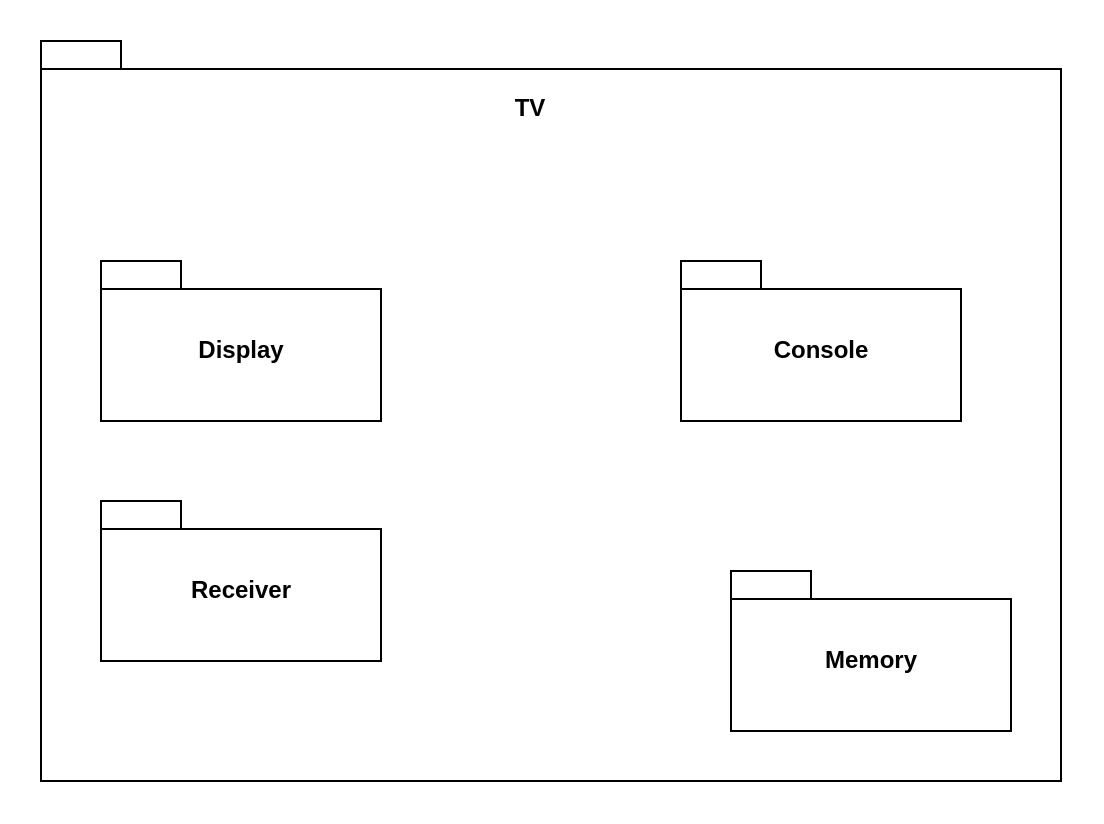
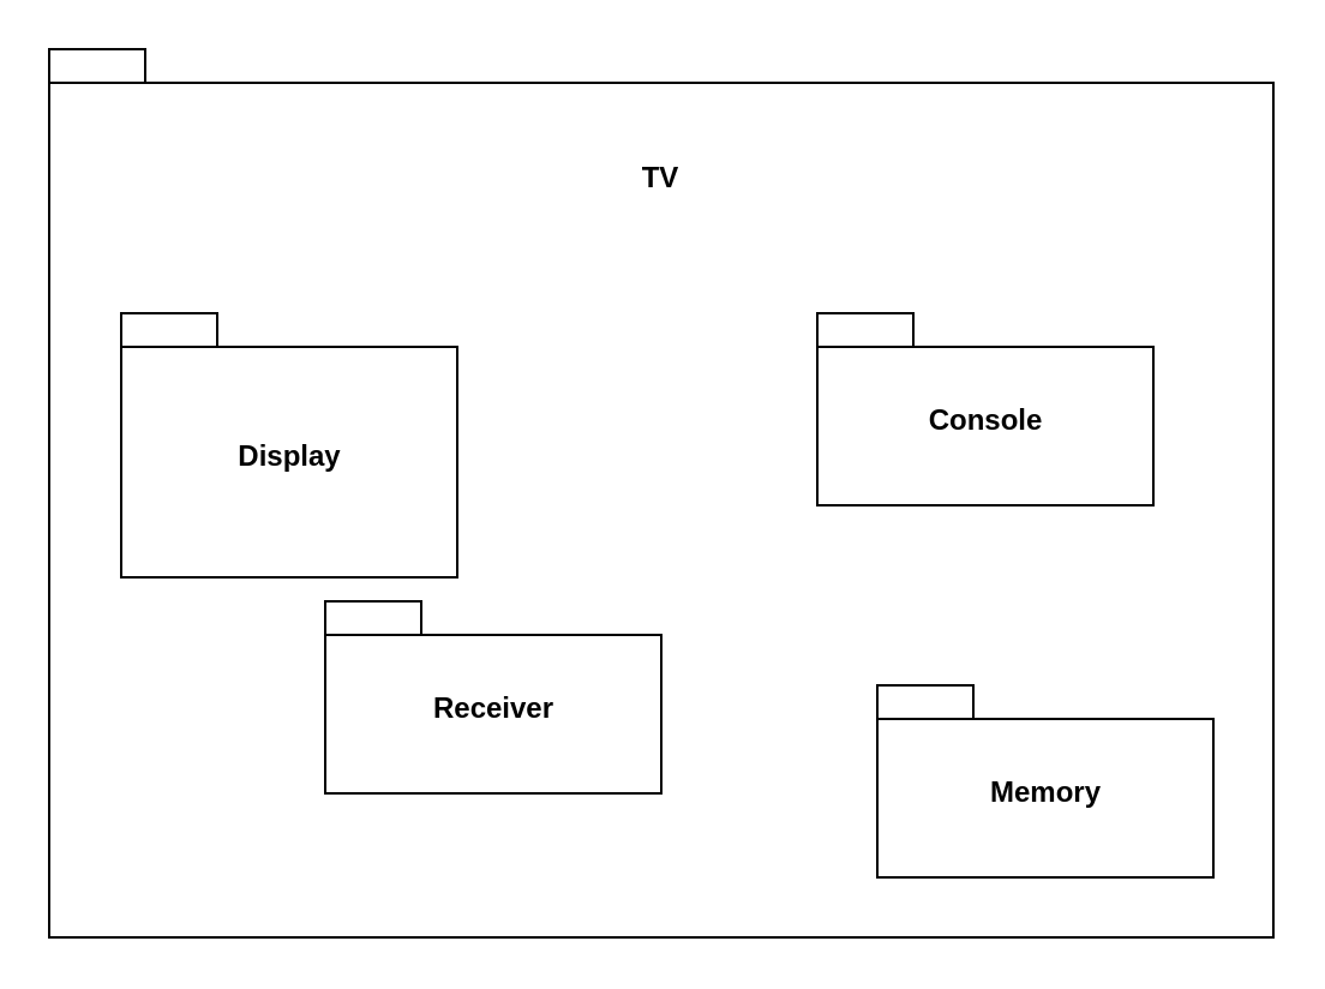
- <mxCell id="3" value="TV" style="text;align=center;fontStyle=1;verticalAlign=middle;spacingLeft=3;spacingRight=3;strokeColor=none;rotatable=0;points=[[0,0.5],[1,0.5]];portConstraint=eastwest;" vertex="1" parent="1"><mxGeometry x="225" y="40" width="80" height="26" as="geometry" /></mxCell>
+ <mxCell id="3" value="TV" style="text;align=center;fontStyle=1;verticalAlign=middle;spacingLeft=3;spacingRight=3;strokeColor=none;rotatable=0;points=[[0,0.5],[1,0.5]];portConstraint=eastwest;" vertex="1" parent="1"><mxGeometry x="235" y="60" width="80" height="26" as="geometry" /></mxCell>
- <mxCell id="4" value="Display" style="shape=folder;fontStyle=1;spacingTop=10;tabWidth=40;tabHeight=14;tabPosition=left;html=1;" vertex="1" parent="1"><mxGeometry x="50" y="130" width="140" height="80" as="geometry" /></mxCell>
+ <mxCell id="4" value="Display" style="shape=folder;fontStyle=1;spacingTop=10;tabWidth=40;tabHeight=14;tabPosition=left;html=1;" vertex="1" parent="1"><mxGeometry x="50" y="130" width="140" height="110" as="geometry" /></mxCell>
- <mxCell id="5" value="Receiver" style="shape=folder;fontStyle=1;spacingTop=10;tabWidth=40;tabHeight=14;tabPosition=left;html=1;" vertex="1" parent="1"><mxGeometry x="50" y="250" width="140" height="80" as="geometry" /></mxCell>
+ <mxCell id="5" value="Receiver" style="shape=folder;fontStyle=1;spacingTop=10;tabWidth=40;tabHeight=14;tabPosition=left;html=1;" vertex="1" parent="1"><mxGeometry x="135" y="250" width="140" height="80" as="geometry" /></mxCell>
